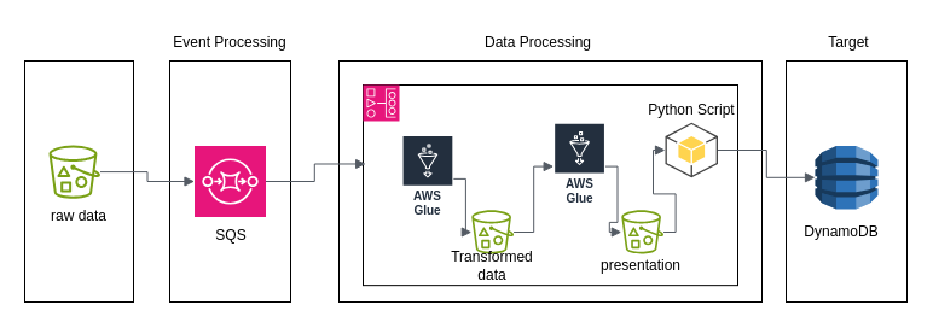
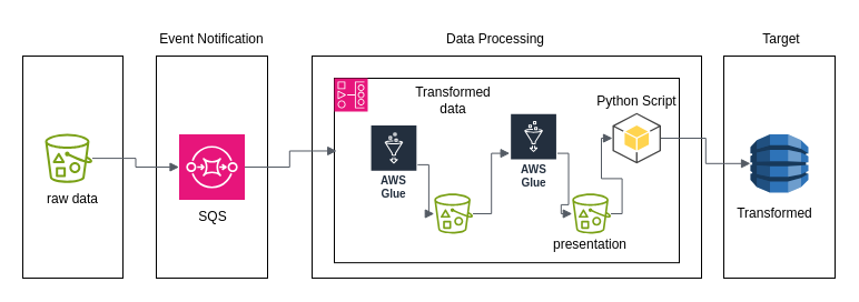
- <mxCell id="26" value="Event Processing" style="text;strokeColor=none;align=center;fillColor=none;html=1;verticalAlign=middle;whiteSpace=wrap;rounded=0;" vertex="1" parent="1"><mxGeometry x="141.25" y="20" width="97.5" height="30" as="geometry" /></mxCell>
+ <mxCell id="26" value="Event Notification" style="text;strokeColor=none;align=center;fillColor=none;html=1;verticalAlign=middle;whiteSpace=wrap;rounded=0;" vertex="1" parent="1"><mxGeometry x="141.25" y="20" width="97.5" height="30" as="geometry" /></mxCell>
- <mxCell id="32" value="DynamoDB" style="text;strokeColor=none;align=center;fillColor=none;html=1;verticalAlign=middle;whiteSpace=wrap;rounded=0;" vertex="1" parent="1"><mxGeometry x="650" y="181.8" width="91.75" height="20.25" as="geometry" /></mxCell>
+ <mxCell id="32" value="Transformed" style="text;strokeColor=none;align=center;fillColor=none;html=1;verticalAlign=middle;whiteSpace=wrap;rounded=0;" vertex="1" parent="1"><mxGeometry x="650" y="181.8" width="91.75" height="20.25" as="geometry" /></mxCell>
- <mxCell id="20" value="Transformed data" style="text;strokeColor=none;align=center;fillColor=none;html=1;verticalAlign=middle;whiteSpace=wrap;rounded=0;" vertex="1" parent="8"><mxGeometry x="77.17" y="140.0" width="60" height="20.25" as="geometry" /></mxCell>
+ <mxCell id="20" value="Transformed data" style="text;strokeColor=none;align=center;fillColor=none;html=1;verticalAlign=middle;whiteSpace=wrap;rounded=0;" vertex="1" parent="8"><mxGeometry x="77.17" y="10" width="60" height="20.25" as="geometry" /></mxCell>
